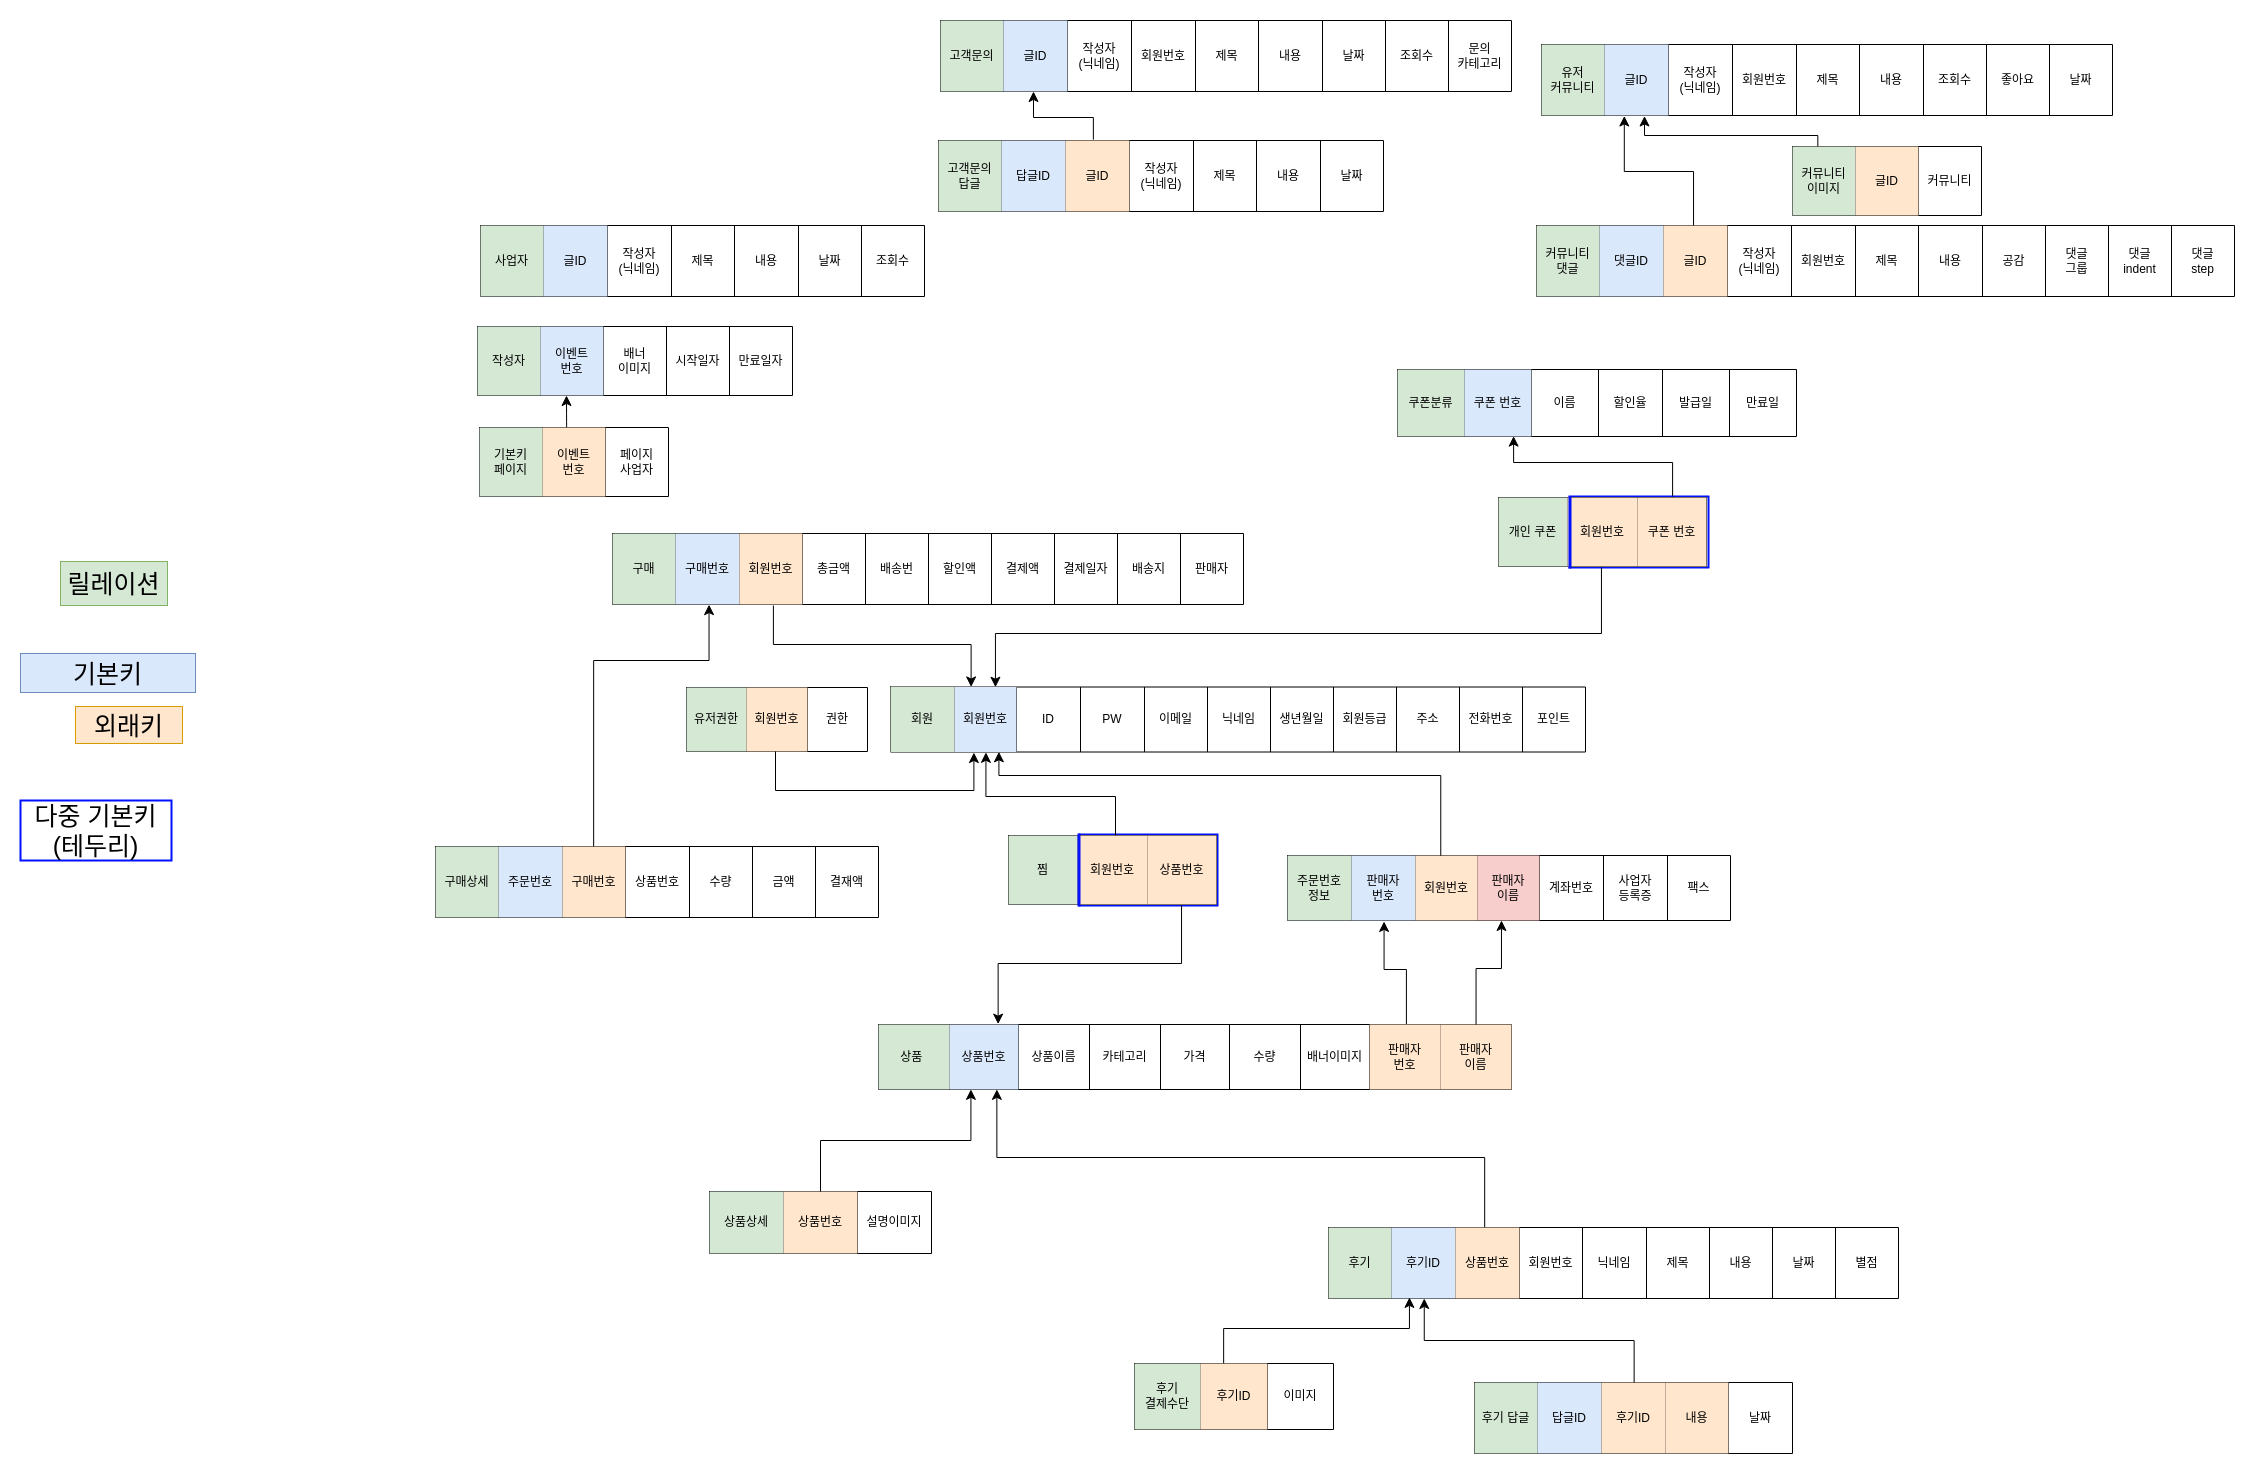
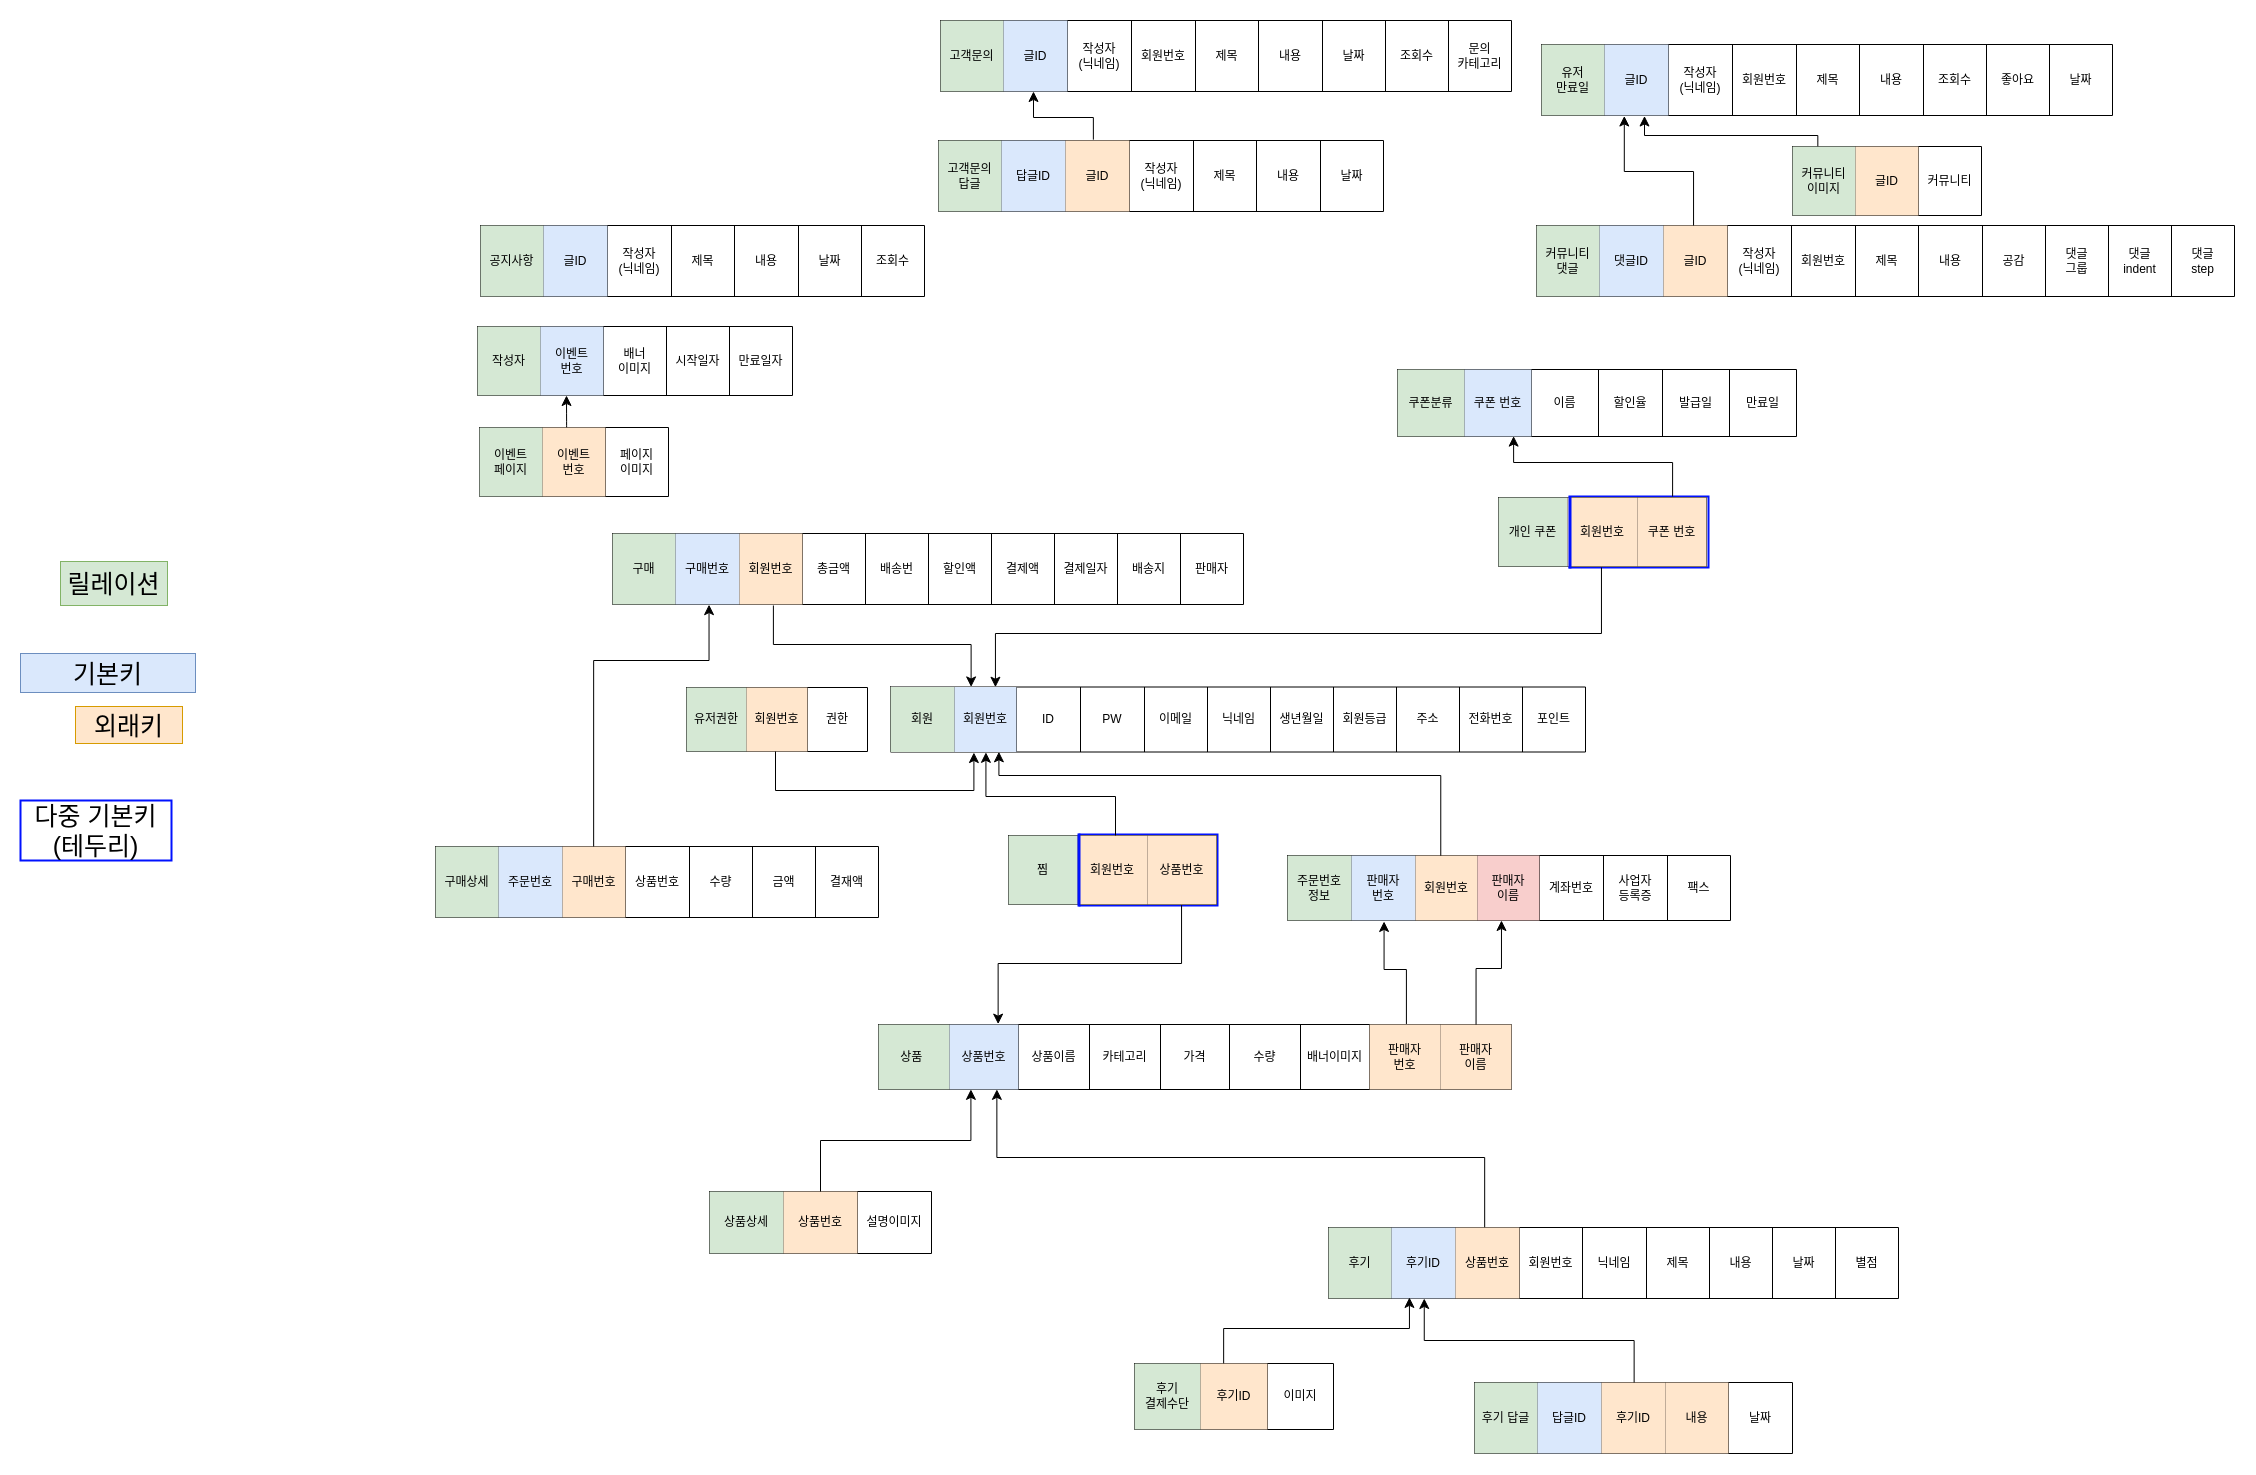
- <mxCell id="188" value="유저&lt;div&gt;커뮤니티&lt;/div&gt;" style="shape=partialRectangle;html=1;whiteSpace=wrap;connectable=0;strokeColor=#82b366;overflow=hidden;fillColor=#d5e8d4;top=0;left=0;bottom=0;right=0;pointerEvents=1;" parent="187" vertex="1"><mxGeometry width="63" height="71" as="geometry"><mxRectangle width="63" height="71" as="alternateBounds" /></mxGeometry></mxCell>
+ <mxCell id="188" value="유저&lt;div&gt;만료일&lt;/div&gt;" style="shape=partialRectangle;html=1;whiteSpace=wrap;connectable=0;strokeColor=#82b366;overflow=hidden;fillColor=#d5e8d4;top=0;left=0;bottom=0;right=0;pointerEvents=1;" parent="187" vertex="1"><mxGeometry width="63" height="71" as="geometry"><mxRectangle width="63" height="71" as="alternateBounds" /></mxGeometry></mxCell>
- <mxCell id="131" value="사업자" style="shape=partialRectangle;html=1;whiteSpace=wrap;connectable=0;strokeColor=#82b366;overflow=hidden;fillColor=#d5e8d4;top=0;left=0;bottom=0;right=0;pointerEvents=1;" parent="130" vertex="1"><mxGeometry width="63" height="71" as="geometry"><mxRectangle width="63" height="71" as="alternateBounds" /></mxGeometry></mxCell>
+ <mxCell id="131" value="공지사항" style="shape=partialRectangle;html=1;whiteSpace=wrap;connectable=0;strokeColor=#82b366;overflow=hidden;fillColor=#d5e8d4;top=0;left=0;bottom=0;right=0;pointerEvents=1;" parent="130" vertex="1"><mxGeometry width="63" height="71" as="geometry"><mxRectangle width="63" height="71" as="alternateBounds" /></mxGeometry></mxCell>
- <mxCell id="147" value="기본키&lt;div&gt;페이지&lt;/div&gt;" style="shape=partialRectangle;html=1;whiteSpace=wrap;connectable=0;strokeColor=#82b366;overflow=hidden;fillColor=#d5e8d4;top=0;left=0;bottom=0;right=0;pointerEvents=1;" parent="146" vertex="1"><mxGeometry width="63" height="69" as="geometry"><mxRectangle width="63" height="69" as="alternateBounds" /></mxGeometry></mxCell>
+ <mxCell id="147" value="이벤트&lt;div&gt;페이지&lt;/div&gt;" style="shape=partialRectangle;html=1;whiteSpace=wrap;connectable=0;strokeColor=#82b366;overflow=hidden;fillColor=#d5e8d4;top=0;left=0;bottom=0;right=0;pointerEvents=1;" parent="146" vertex="1"><mxGeometry width="63" height="69" as="geometry"><mxRectangle width="63" height="69" as="alternateBounds" /></mxGeometry></mxCell>
- <mxCell id="149" value="페이지&lt;div&gt;사업자&lt;/div&gt;" style="shape=partialRectangle;html=1;whiteSpace=wrap;connectable=0;strokeColor=inherit;overflow=hidden;fillColor=none;top=0;left=0;bottom=0;right=0;pointerEvents=1;" parent="146" vertex="1"><mxGeometry x="126" width="63" height="69" as="geometry"><mxRectangle width="63" height="69" as="alternateBounds" /></mxGeometry></mxCell>
+ <mxCell id="149" value="페이지&lt;div&gt;이미지&lt;/div&gt;" style="shape=partialRectangle;html=1;whiteSpace=wrap;connectable=0;strokeColor=inherit;overflow=hidden;fillColor=none;top=0;left=0;bottom=0;right=0;pointerEvents=1;" parent="146" vertex="1"><mxGeometry x="126" width="63" height="69" as="geometry"><mxRectangle width="63" height="69" as="alternateBounds" /></mxGeometry></mxCell>
